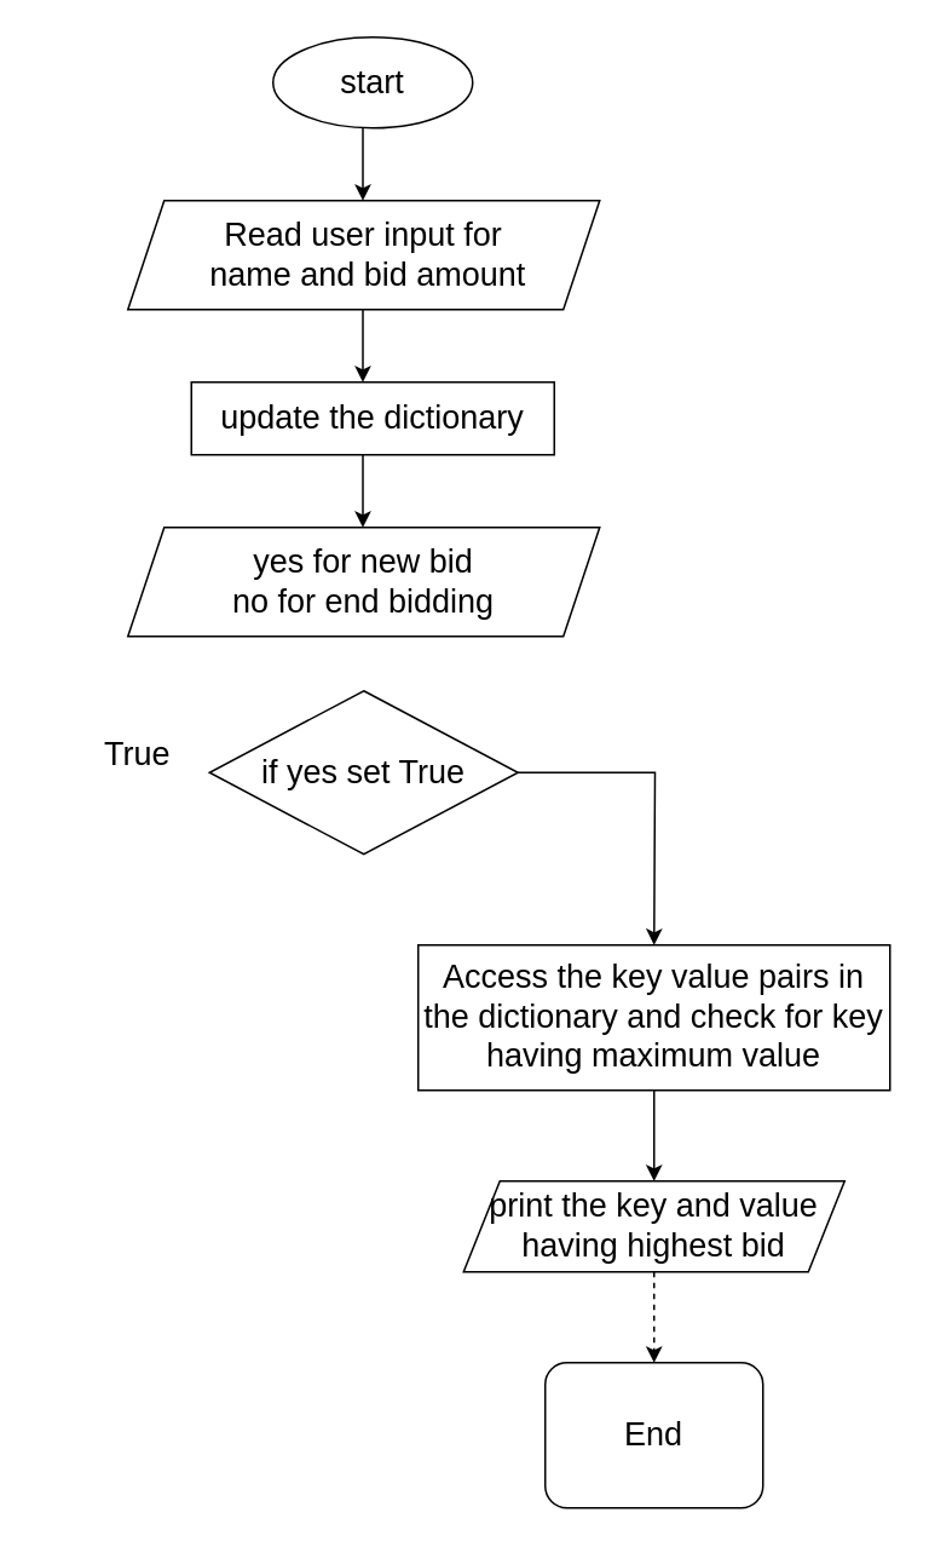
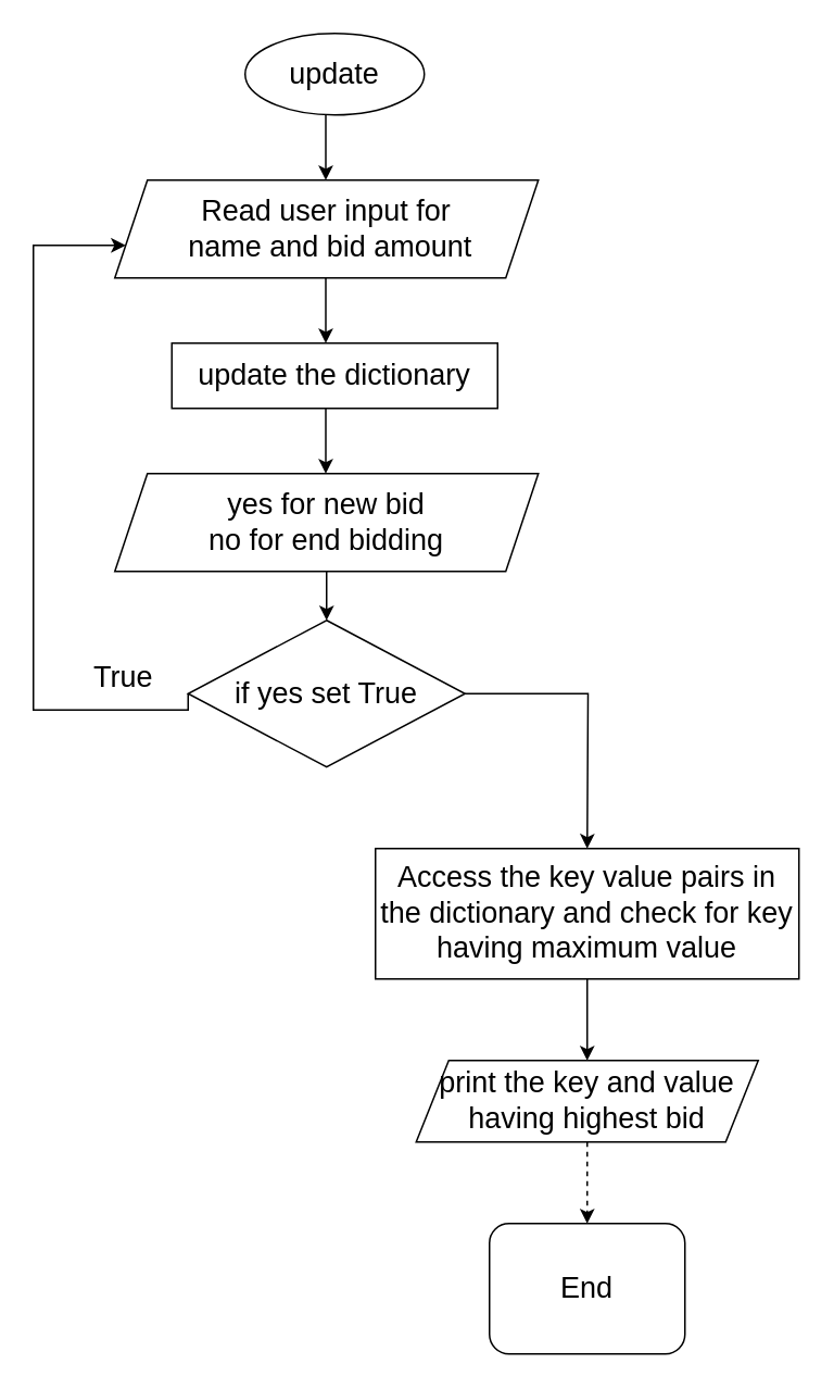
- <mxCell id="2" value="&lt;font style=&quot;font-size: 18px;&quot;&gt;start&lt;/font&gt;" style="ellipse;whiteSpace=wrap;html=1;" vertex="1" parent="1"><mxGeometry x="150" y="20" width="110" height="50" as="geometry" /></mxCell>
+ <mxCell id="2" value="&lt;font style=&quot;font-size: 18px;&quot;&gt;update&lt;/font&gt;" style="ellipse;whiteSpace=wrap;html=1;" vertex="1" parent="1"><mxGeometry x="150" y="20" width="110" height="50" as="geometry" /></mxCell>
+ <mxCell id="5" style="edgeStyle=orthogonalEdgeStyle;rounded=0;orthogonalLoop=1;jettySize=auto;html=1;exitX=0;exitY=0.5;exitDx=0;exitDy=0;fontSize=18;" edge="1" parent="1" source="7" target="4"><mxGeometry relative="1" as="geometry"><Array as="points"><mxPoint x="20" y="435" /><mxPoint x="20" y="150" /></Array></mxGeometry></mxCell>
+ <mxCell id="14" style="edgeStyle=orthogonalEdgeStyle;rounded=0;orthogonalLoop=1;jettySize=auto;html=1;fontSize=18;entryX=0.5;entryY=0;entryDx=0;entryDy=0;" edge="1" parent="1" source="15" target="7"><mxGeometry relative="1" as="geometry"><mxPoint x="200" y="380" as="targetPoint" /></mxGeometry></mxCell>
